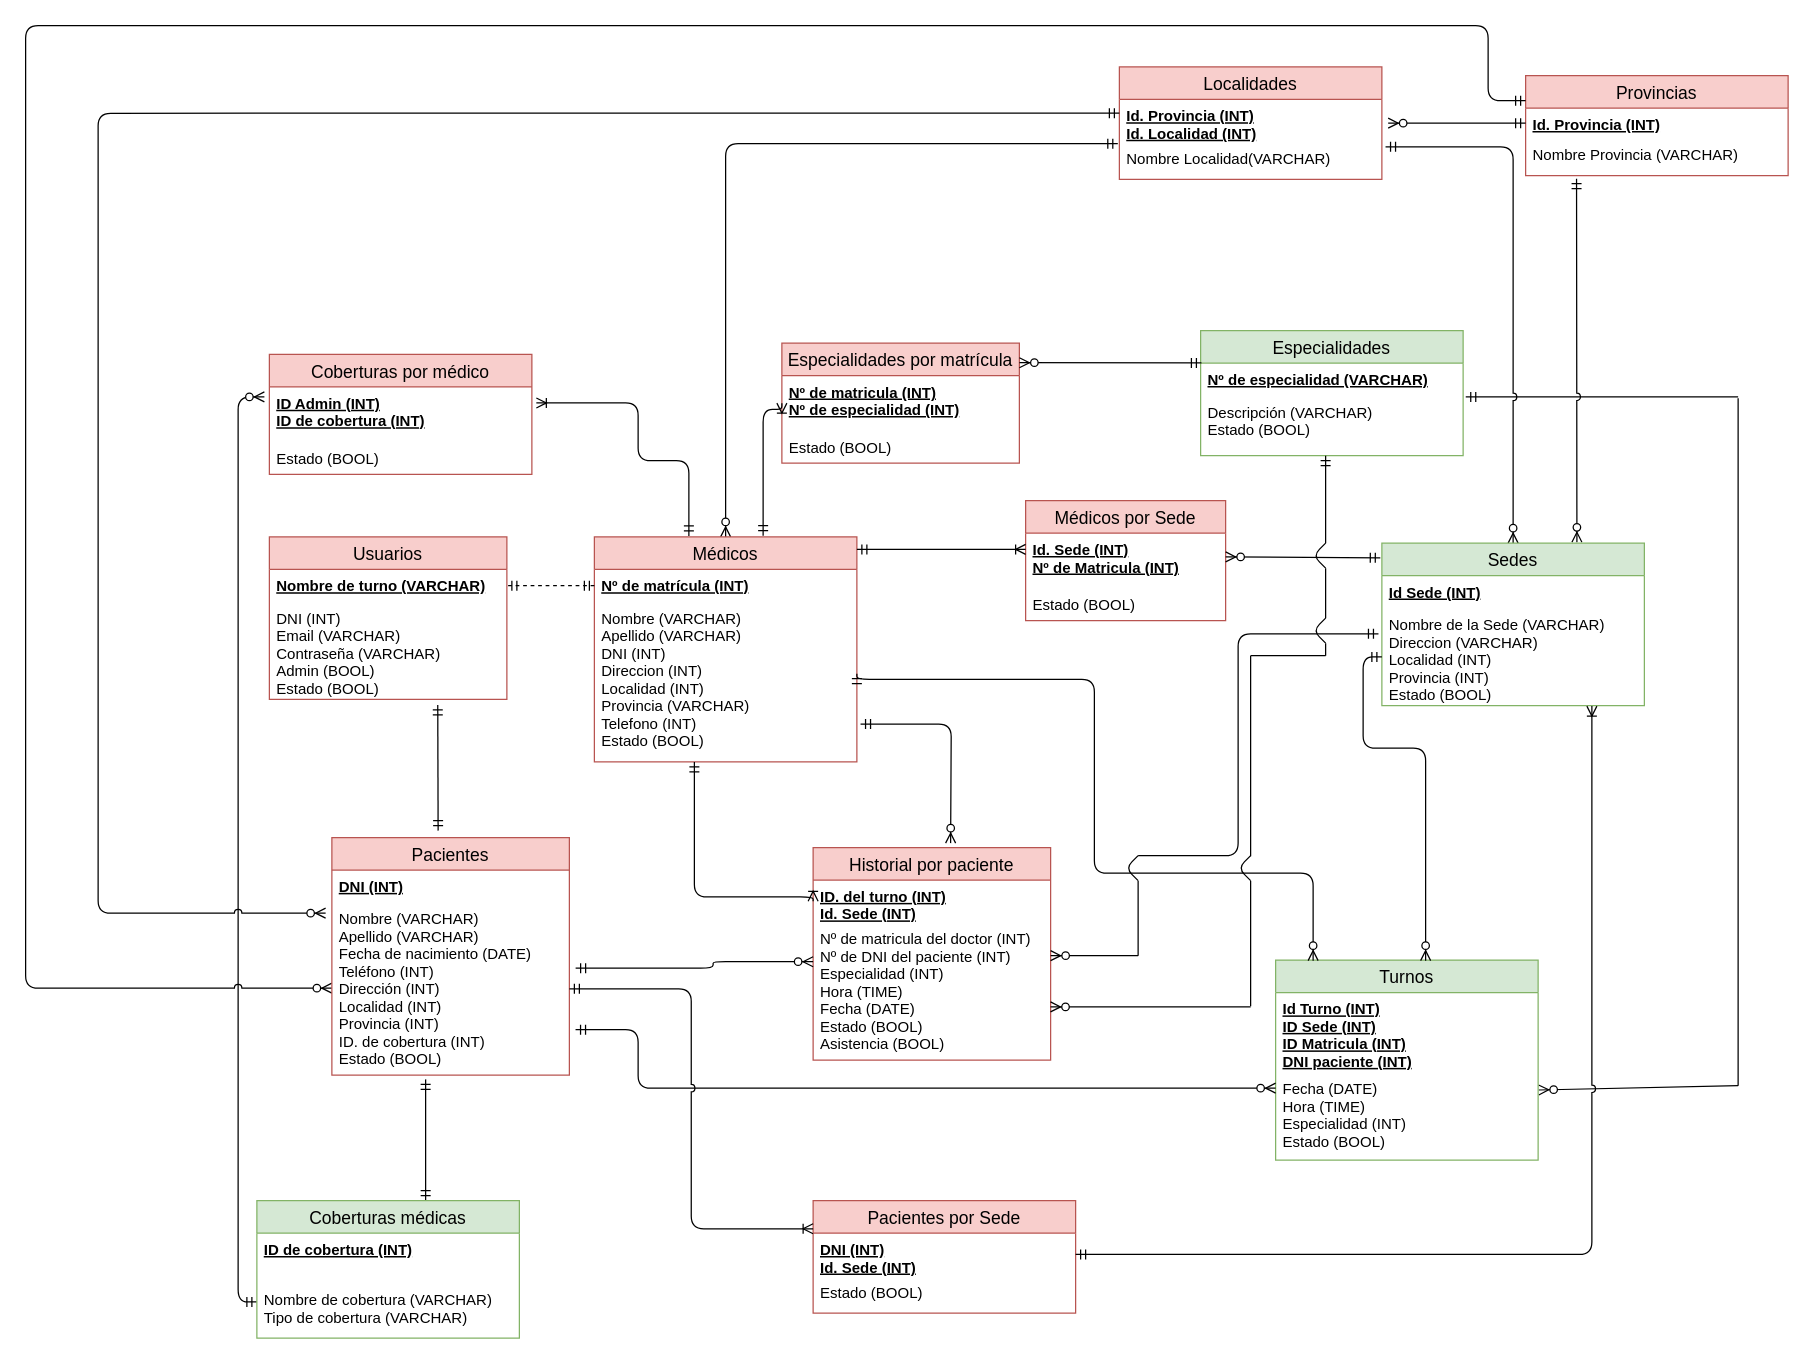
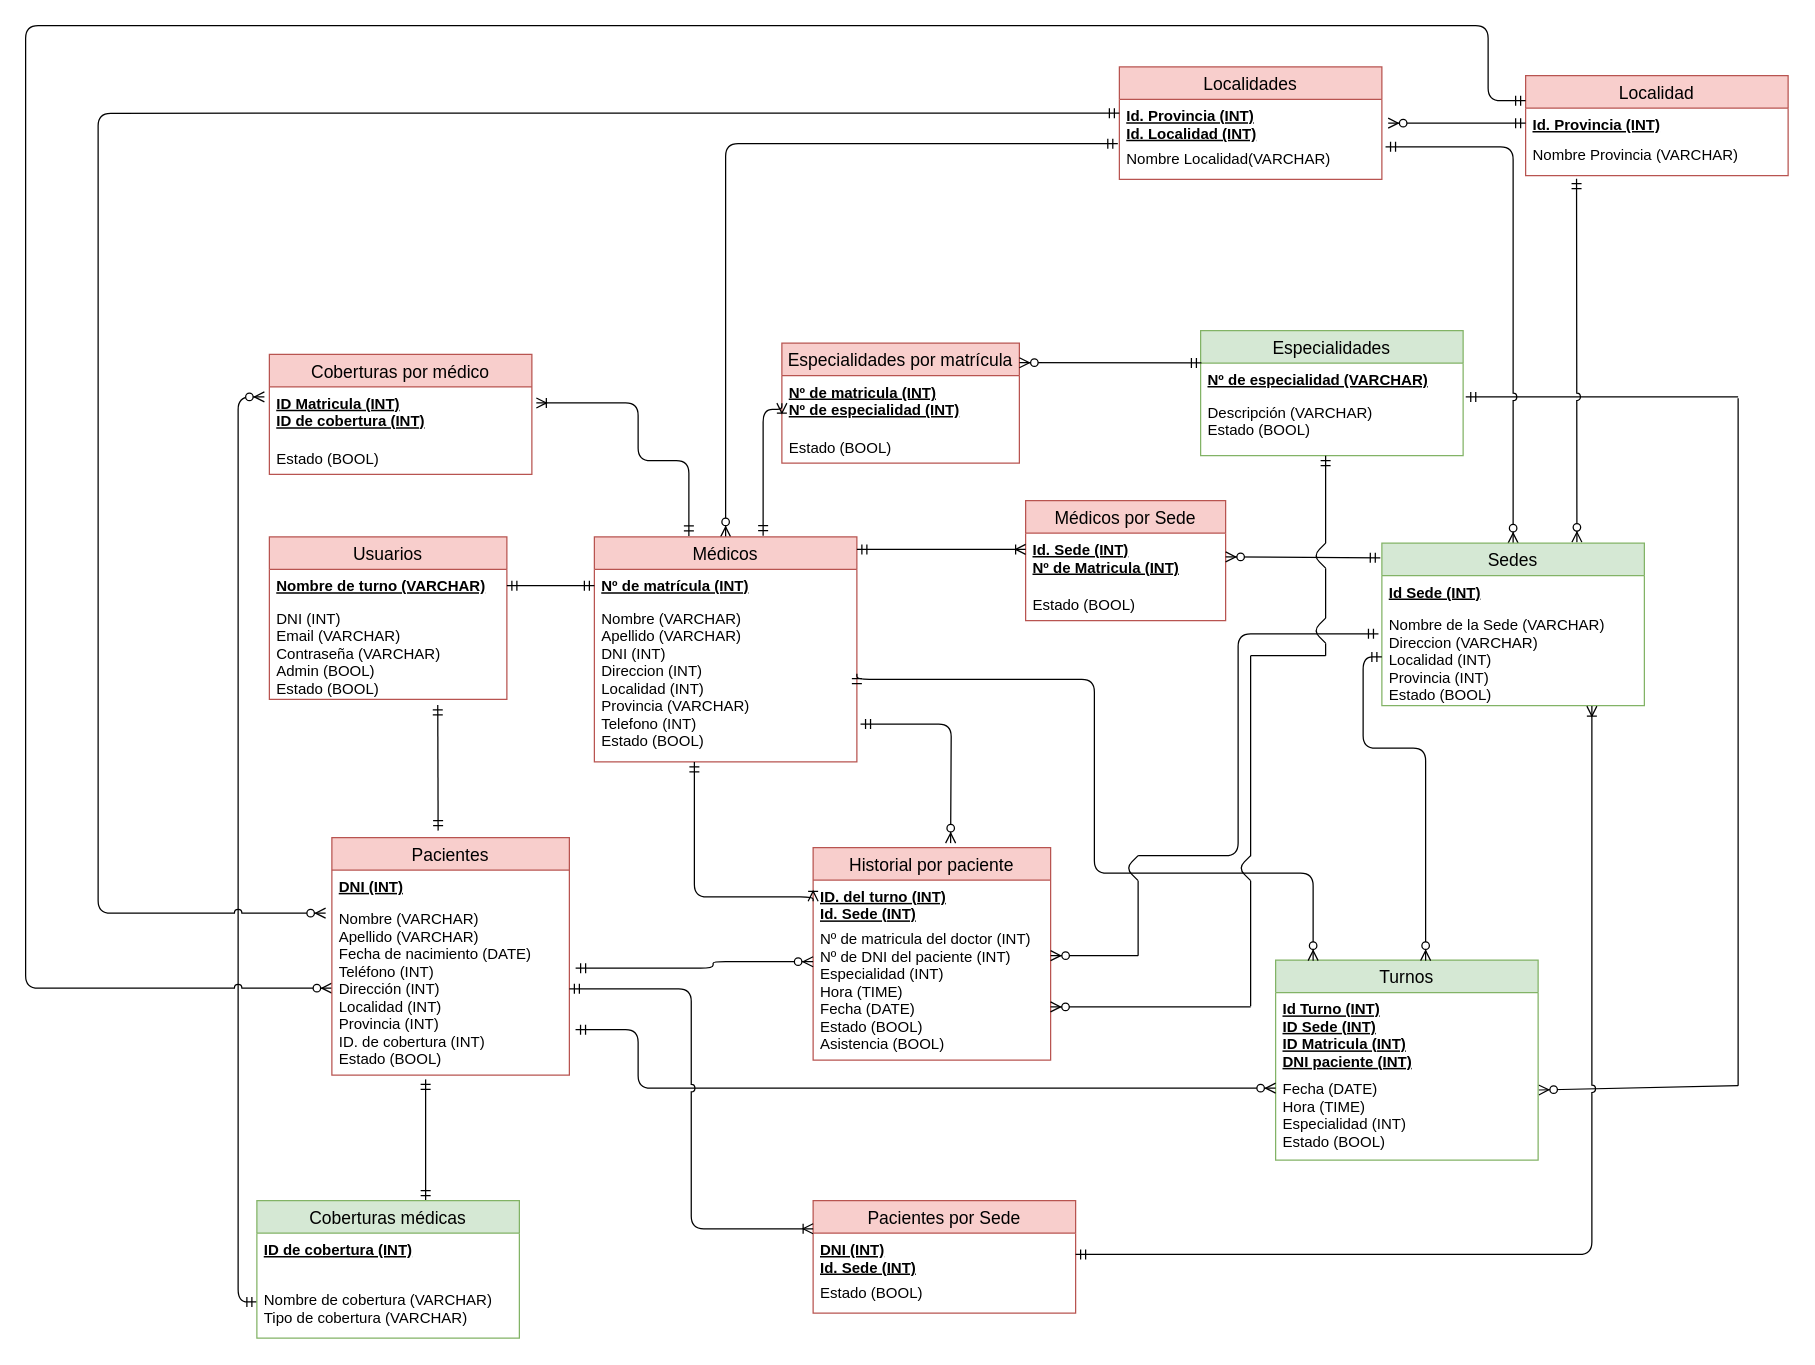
- <mxCell id="22" value="Provincias" style="swimlane;fontStyle=0;childLayout=stackLayout;horizontal=1;startSize=26;fillColor=#f8cecc;horizontalStack=0;resizeParent=1;resizeParentMax=0;resizeLast=0;collapsible=1;marginBottom=0;swimlaneFillColor=#ffffff;align=center;fontSize=14;strokeColor=#b85450;" vertex="1" parent="1"><mxGeometry x="1220" y="60" width="210" height="80" as="geometry" /></mxCell>
+ <mxCell id="22" value="Localidad" style="swimlane;fontStyle=0;childLayout=stackLayout;horizontal=1;startSize=26;fillColor=#f8cecc;horizontalStack=0;resizeParent=1;resizeParentMax=0;resizeLast=0;collapsible=1;marginBottom=0;swimlaneFillColor=#ffffff;align=center;fontSize=14;strokeColor=#b85450;" vertex="1" parent="1"><mxGeometry x="1220" y="60" width="210" height="80" as="geometry" /></mxCell>
- <mxCell id="9" value="ID Admin (INT)&#10;ID de cobertura (INT)" style="text;strokeColor=none;fillColor=none;spacingLeft=4;spacingRight=4;overflow=hidden;rotatable=0;points=[[0,0.5],[1,0.5]];portConstraint=eastwest;fontSize=12;fontStyle=5" vertex="1" parent="8"><mxGeometry y="26" width="210" height="44" as="geometry" /></mxCell>
+ <mxCell id="9" value="ID Matricula (INT)&#10;ID de cobertura (INT)" style="text;strokeColor=none;fillColor=none;spacingLeft=4;spacingRight=4;overflow=hidden;rotatable=0;points=[[0,0.5],[1,0.5]];portConstraint=eastwest;fontSize=12;fontStyle=5" vertex="1" parent="8"><mxGeometry y="26" width="210" height="44" as="geometry" /></mxCell>
- <mxCell id="75" value="" style="fontSize=12;html=1;endArrow=ERmandOne;startArrow=ERmandOne;entryX=1;entryY=0.5;entryDx=0;entryDy=0;exitX=0;exitY=0.5;exitDx=0;exitDy=0;dashed=1;" edge="1" parent="1" source="48" target="36"><mxGeometry width="100" height="100" relative="1" as="geometry"><mxPoint x="360" y="674" as="sourcePoint" /><mxPoint x="359.71" y="552.306" as="targetPoint" /></mxGeometry></mxCell>
+ <mxCell id="75" value="" style="fontSize=12;html=1;endArrow=ERmandOne;startArrow=ERmandOne;entryX=1;entryY=0.5;entryDx=0;entryDy=0;exitX=0;exitY=0.5;exitDx=0;exitDy=0;" edge="1" parent="1" source="48" target="36"><mxGeometry width="100" height="100" relative="1" as="geometry"><mxPoint x="360" y="674" as="sourcePoint" /><mxPoint x="359.71" y="552.306" as="targetPoint" /></mxGeometry></mxCell>
